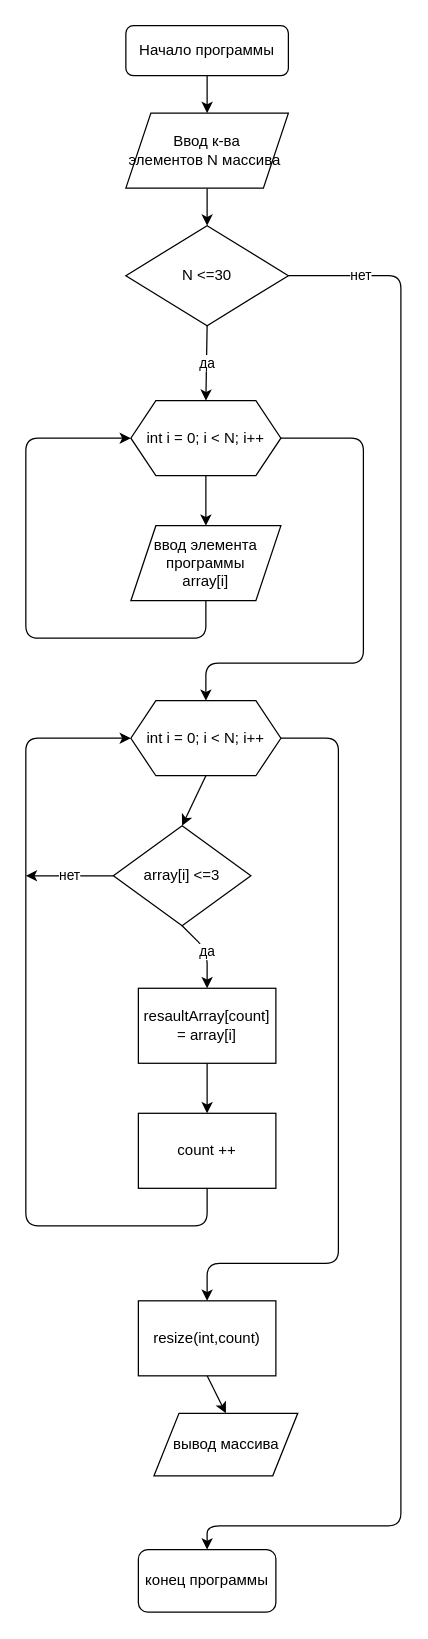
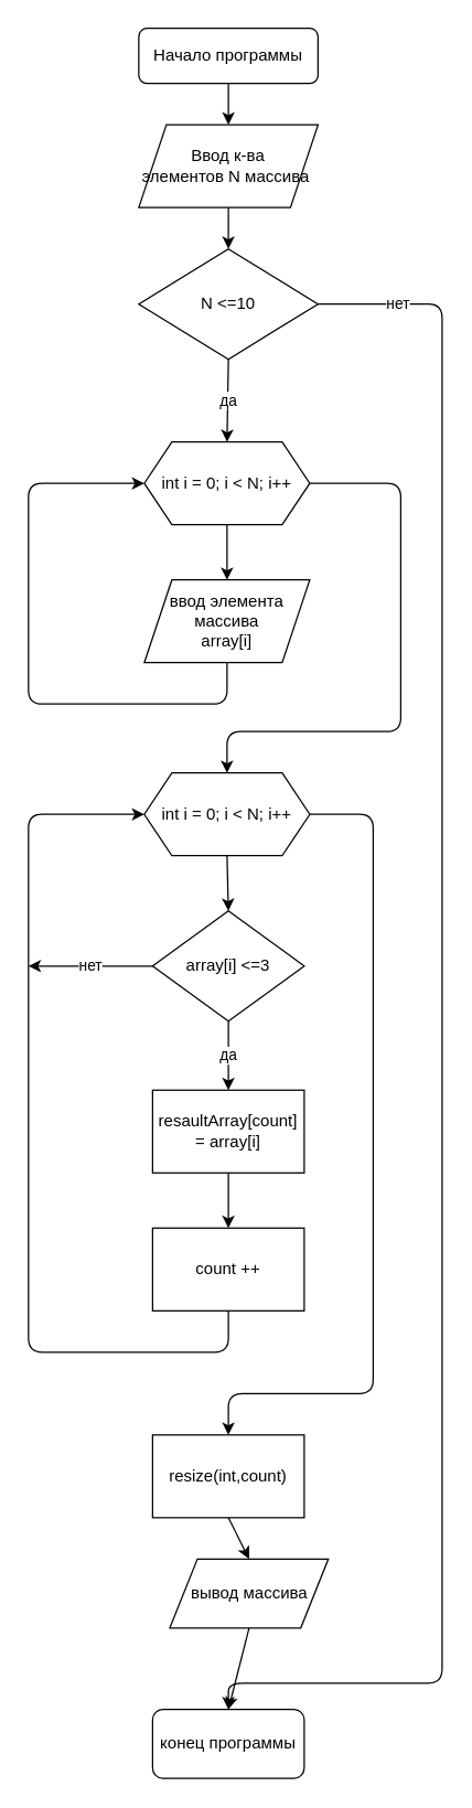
- <mxCell id="25" value="N &amp;lt;=30" style="rhombus;whiteSpace=wrap;html=1;" parent="1" vertex="1"><mxGeometry x="100" y="180" width="130" height="80" as="geometry" /></mxCell>
+ <mxCell id="25" value="N &amp;lt;=10" style="rhombus;whiteSpace=wrap;html=1;" parent="1" vertex="1"><mxGeometry x="100" y="180" width="130" height="80" as="geometry" /></mxCell>
- <mxCell id="10" value="ввод элемента программы&lt;br&gt;array[i]" style="shape=parallelogram;perimeter=parallelogramPerimeter;whiteSpace=wrap;html=1;fixedSize=1;" parent="1" vertex="1"><mxGeometry x="104" y="420" width="120" height="60" as="geometry" /></mxCell>
+ <mxCell id="10" value="ввод элемента массива&lt;br&gt;array[i]" style="shape=parallelogram;perimeter=parallelogramPerimeter;whiteSpace=wrap;html=1;fixedSize=1;" parent="1" vertex="1"><mxGeometry x="104" y="420" width="120" height="60" as="geometry" /></mxCell>
- <mxCell id="16" value="array[i] &amp;lt;=3" style="rhombus;whiteSpace=wrap;html=1;" parent="1" vertex="1"><mxGeometry x="90" y="660" width="110" height="80" as="geometry" /></mxCell>
+ <mxCell id="16" value="array[i] &amp;lt;=3" style="rhombus;whiteSpace=wrap;html=1;" parent="1" vertex="1"><mxGeometry x="110" y="660" width="110" height="80" as="geometry" /></mxCell>
+ <mxCell id="21" style="edgeStyle=none;html=1;exitX=0.5;exitY=1;exitDx=0;exitDy=0;entryX=0.5;entryY=0;entryDx=0;entryDy=0;" parent="1" source="22" target="18" edge="1"><mxGeometry relative="1" as="geometry" /></mxCell>
